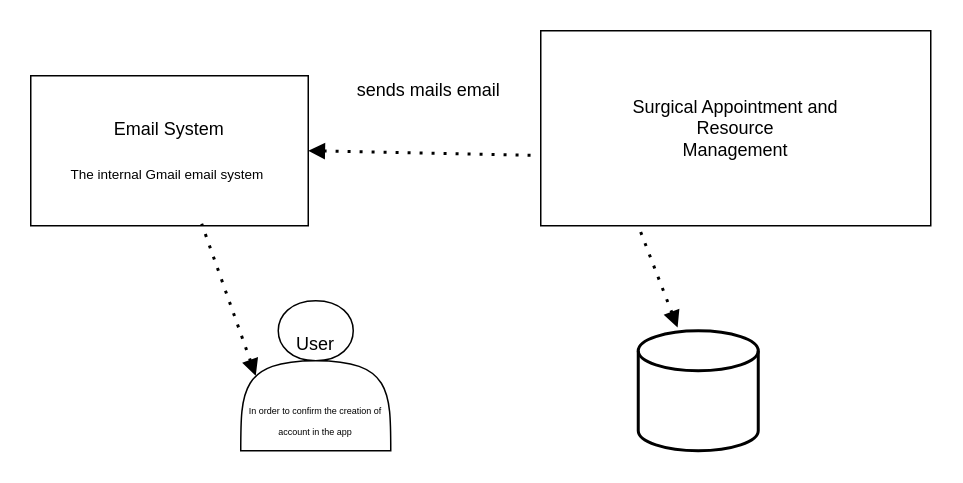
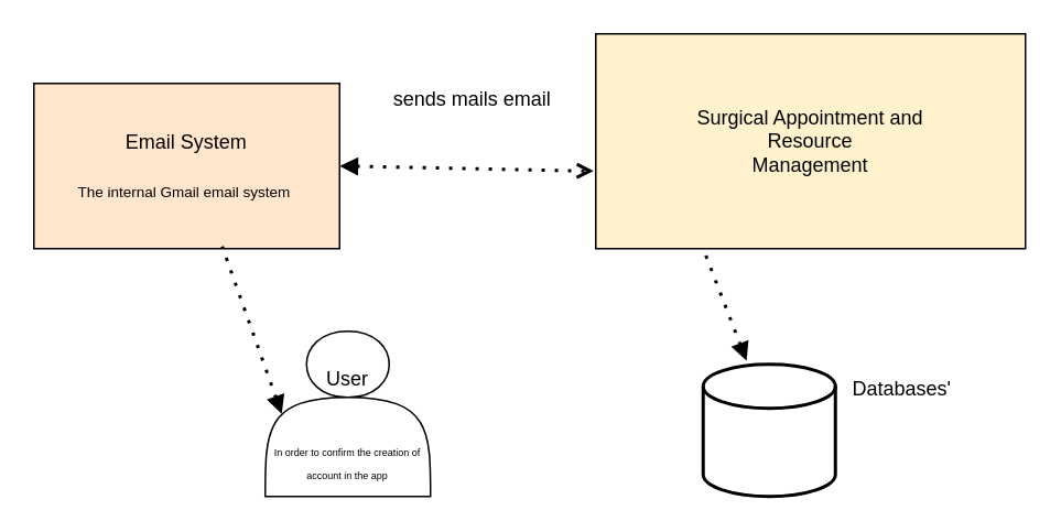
- <mxCell id="2" value="Surgical Appointment and &lt;br&gt;Resource &lt;br&gt;Management&lt;br&gt;" style="rounded=0;whiteSpace=wrap;html=1;" vertex="1" parent="1"><mxGeometry x="360" y="20" width="260" height="130" as="geometry" /></mxCell>
+ <mxCell id="2" value="Surgical Appointment and &lt;br&gt;Resource &lt;br&gt;Management&lt;br&gt;" style="rounded=0;whiteSpace=wrap;html=1;fillColor=#fff2cc;" vertex="1" parent="1"><mxGeometry x="360" y="20" width="260" height="130" as="geometry" /></mxCell>
- <mxCell id="4" value="Email System&lt;br&gt;&lt;br&gt;&lt;font style=&quot;font-size: 9px;&quot;&gt;The internal Gmail email system&amp;nbsp;&lt;/font&gt;" style="rounded=0;whiteSpace=wrap;html=1;" vertex="1" parent="1"><mxGeometry x="20" y="50" width="185" height="100" as="geometry" /></mxCell>
+ <mxCell id="4" value="Email System&lt;br&gt;&lt;br&gt;&lt;font style=&quot;font-size: 9px;&quot;&gt;The internal Gmail email system&amp;nbsp;&lt;/font&gt;" style="rounded=0;whiteSpace=wrap;html=1;fillColor=#ffe6cc;" vertex="1" parent="1"><mxGeometry x="20" y="50" width="185" height="100" as="geometry" /></mxCell>
- <mxCell id="3" value="" style="endArrow=none;dashed=1;html=1;dashPattern=1 3;strokeWidth=2;rounded=0;entryX=-0.005;entryY=0.639;entryDx=0;entryDy=0;entryPerimeter=0;endFill=0;startArrow=block;startFill=1;exitX=1;exitY=0.5;exitDx=0;exitDy=0;" edge="1" parent="1" source="4" target="2"><mxGeometry width="50" height="50" relative="1" as="geometry"><mxPoint x="250" y="196.03" as="sourcePoint" /><mxPoint x="407.4" y="200" as="targetPoint" /></mxGeometry></mxCell>
+ <mxCell id="3" value="" style="endArrow=open;dashed=1;html=1;dashPattern=1 3;strokeWidth=2;rounded=0;entryX=-0.005;entryY=0.639;entryDx=0;entryDy=0;entryPerimeter=0;endFill=0;startArrow=block;startFill=1;exitX=1;exitY=0.5;exitDx=0;exitDy=0;" edge="1" parent="1" source="4" target="2"><mxGeometry width="50" height="50" relative="1" as="geometry"><mxPoint x="250" y="196.03" as="sourcePoint" /><mxPoint x="407.4" y="200" as="targetPoint" /></mxGeometry></mxCell>
+ <mxCell id="10" value="Databases'" style="text;html=1;align=center;verticalAlign=middle;resizable=0;points=[];autosize=1;strokeColor=none;fillColor=none;" vertex="1" parent="1"><mxGeometry x="505" y="220" width="80" height="30" as="geometry" /></mxCell>
